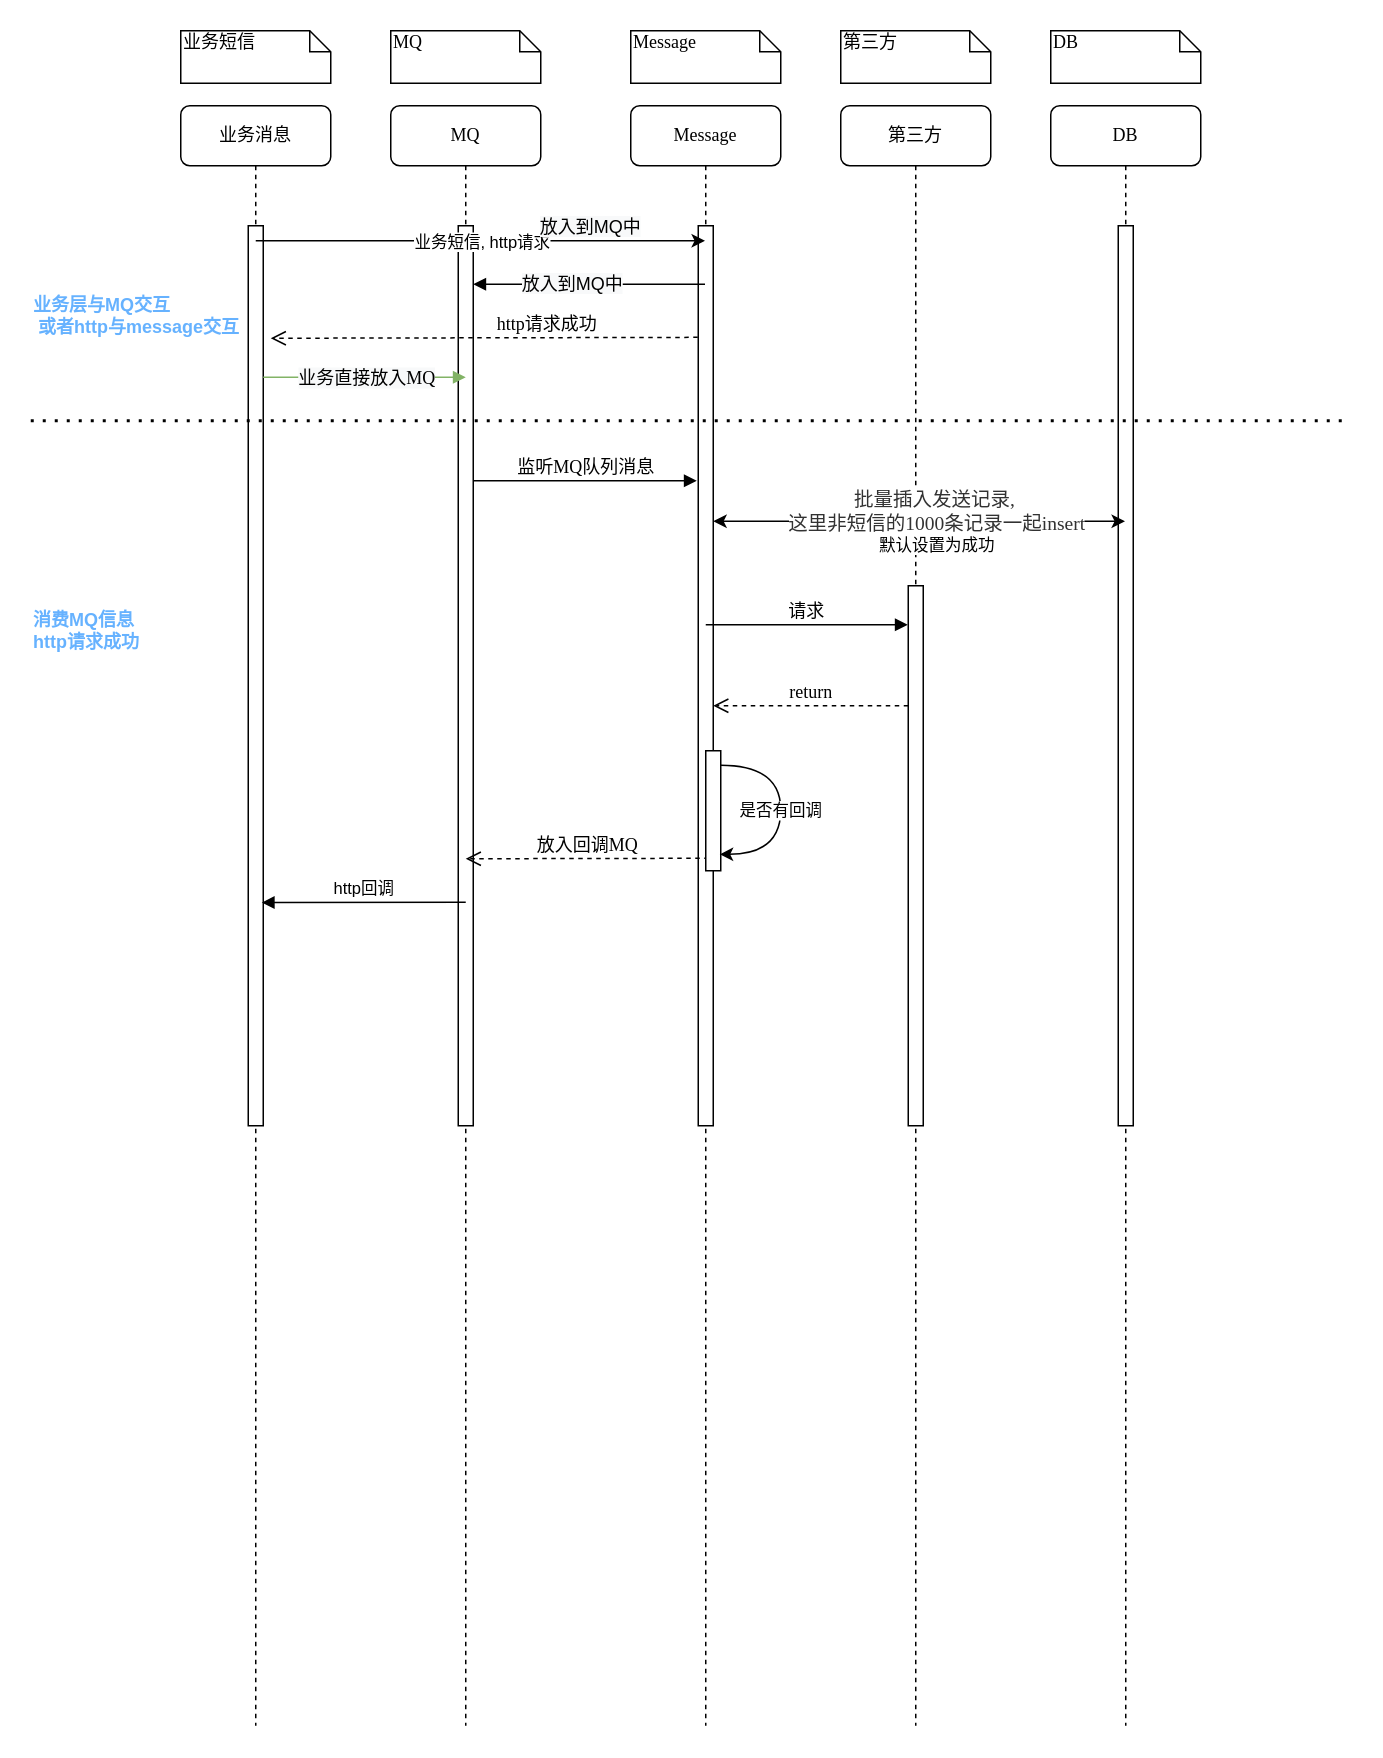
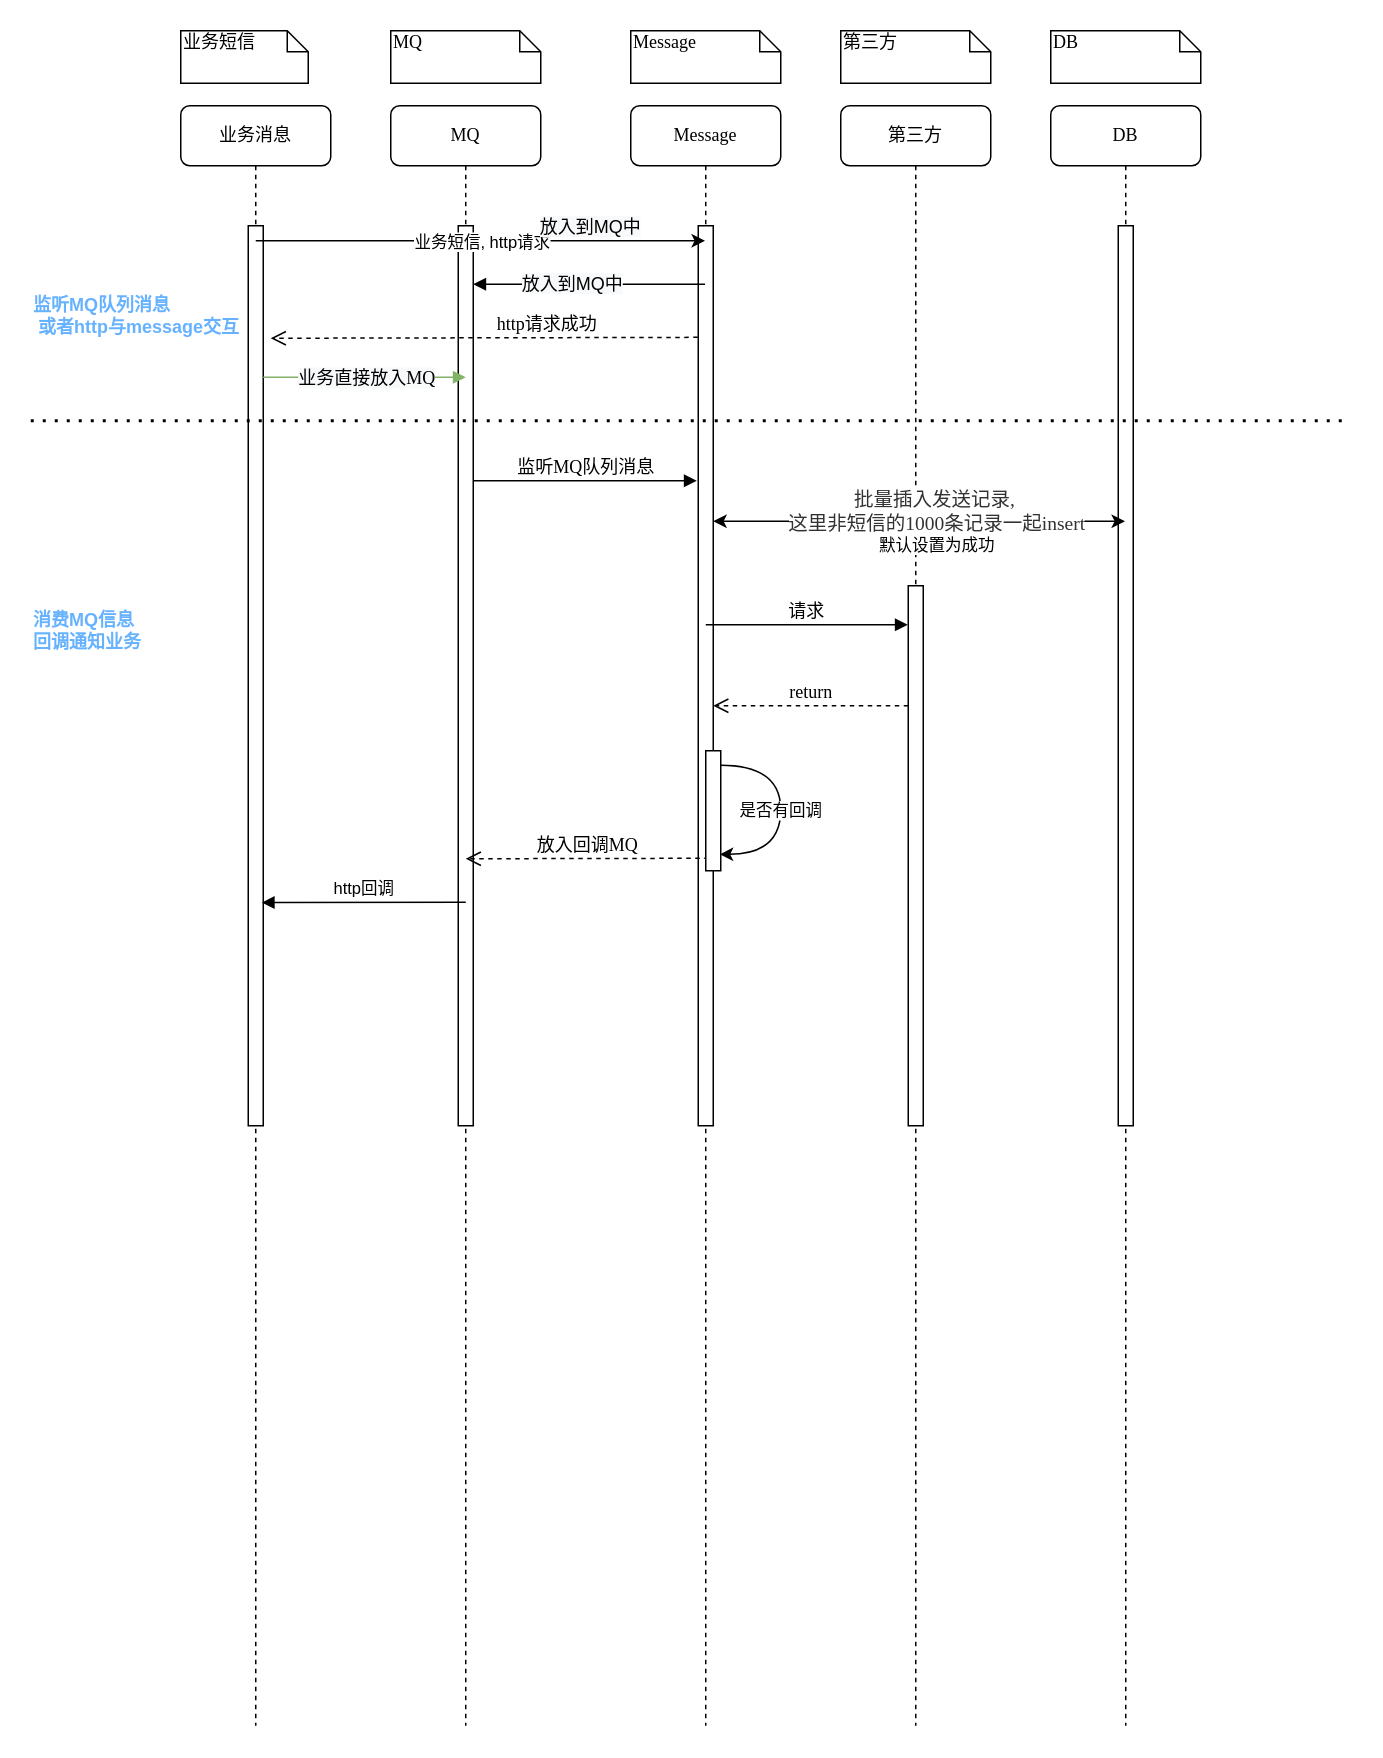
- <mxCell id="17" value="业务短信" style="shape=note;whiteSpace=wrap;html=1;size=14;verticalAlign=top;align=left;spacingTop=-6;rounded=0;shadow=0;comic=0;labelBackgroundColor=none;strokeWidth=1;fontFamily=Verdana;fontSize=12" parent="1" vertex="1"><mxGeometry x="120" y="20" width="100" height="35" as="geometry" /></mxCell>
+ <mxCell id="17" value="业务短信" style="shape=note;whiteSpace=wrap;html=1;size=14;verticalAlign=top;align=left;spacingTop=-6;rounded=0;shadow=0;comic=0;labelBackgroundColor=none;strokeWidth=1;fontFamily=Verdana;fontSize=12" parent="1" vertex="1"><mxGeometry x="120" y="20" width="85" height="35" as="geometry" /></mxCell>
- <mxCell id="34" value="业务层与MQ交互&lt;br&gt;&amp;nbsp;或者http与message交互" style="text;html=1;strokeColor=none;fillColor=none;align=left;verticalAlign=middle;whiteSpace=wrap;rounded=0;fontStyle=1;fontColor=#66B2FF;" vertex="1" parent="1"><mxGeometry y="180" width="150" height="60" as="geometry" x="20" /></mxCell>
+ <mxCell id="34" value="监听MQ队列消息&lt;br&gt;&amp;nbsp;或者http与message交互" style="text;html=1;strokeColor=none;fillColor=none;align=left;verticalAlign=middle;whiteSpace=wrap;rounded=0;fontStyle=1;fontColor=#66B2FF;" vertex="1" parent="1"><mxGeometry y="180" width="150" height="60" as="geometry" x="20" /></mxCell>
- <mxCell id="35" value="消费MQ信息&lt;br&gt;http请求成功" style="text;html=1;strokeColor=none;fillColor=none;align=left;verticalAlign=middle;whiteSpace=wrap;rounded=0;fontStyle=1;fontColor=#66B2FF;" vertex="1" parent="1"><mxGeometry y="390" width="150" height="60" as="geometry" x="20" /></mxCell>
+ <mxCell id="35" value="消费MQ信息&lt;br&gt;回调通知业务" style="text;html=1;strokeColor=none;fillColor=none;align=left;verticalAlign=middle;whiteSpace=wrap;rounded=0;fontStyle=1;fontColor=#66B2FF;" vertex="1" parent="1"><mxGeometry y="390" width="150" height="60" as="geometry" x="20" /></mxCell>
